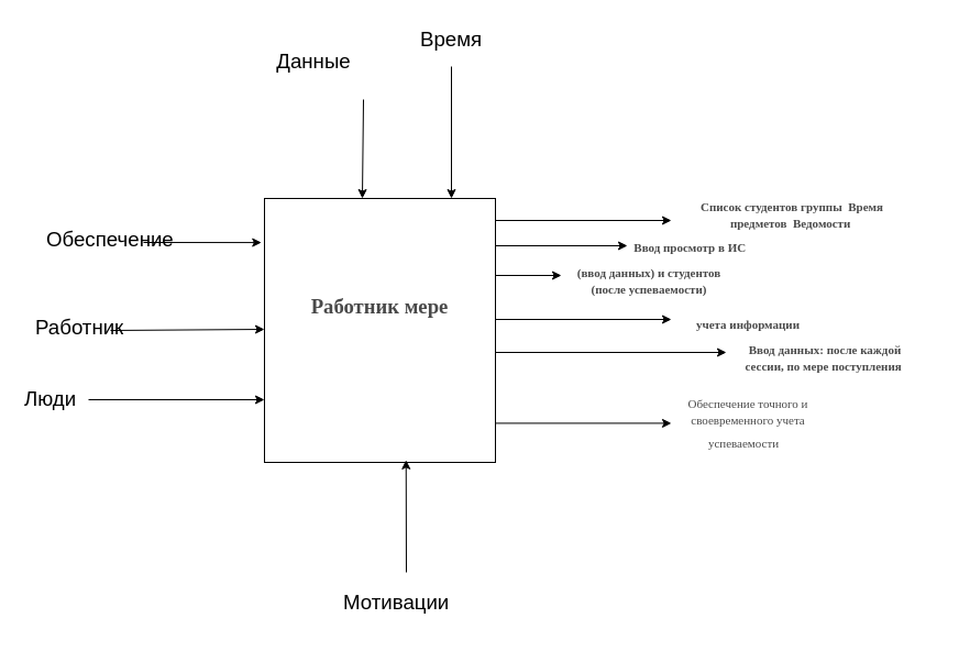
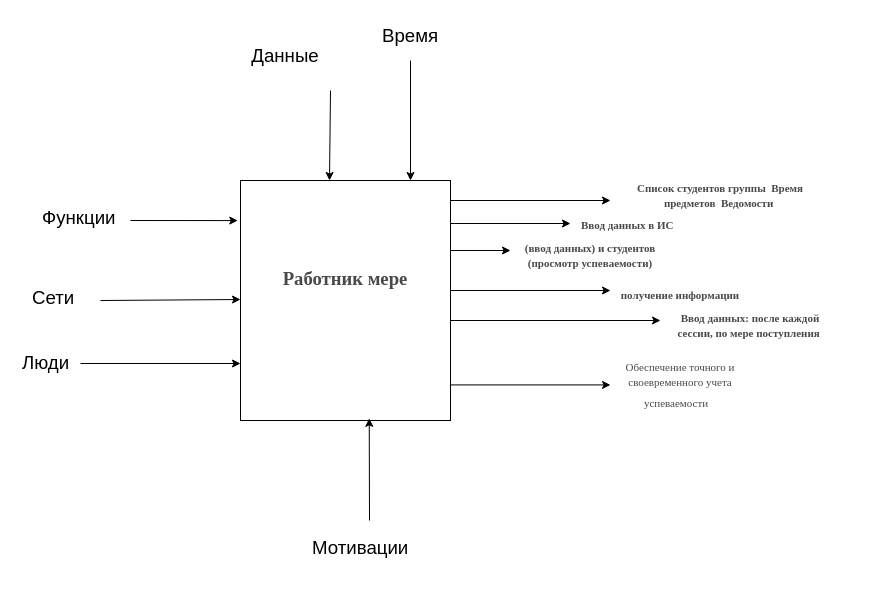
- <mxCell id="23" value="&lt;span style=&quot;font-size:14.0pt;line-height:115%;&#10;font-family:&amp;quot;Times New Roman&amp;quot;,&amp;quot;serif&amp;quot;;mso-fareast-font-family:Calibri;&#10;mso-fareast-theme-font:minor-latin;mso-ansi-language:RU;mso-fareast-language:&#10;EN-US;mso-bidi-language:AR-SA&quot;&gt;Обеспечение&lt;/span&gt;" style="text;whiteSpace=wrap;html=1;" vertex="1" parent="1"><mxGeometry x="40" y="200" width="110" height="40" as="geometry" /></mxCell>
+ <mxCell id="23" value="&lt;span style=&quot;font-size:14.0pt;line-height:115%;&#10;font-family:&amp;quot;Times New Roman&amp;quot;,&amp;quot;serif&amp;quot;;mso-fareast-font-family:Calibri;&#10;mso-fareast-theme-font:minor-latin;mso-ansi-language:RU;mso-fareast-language:&#10;EN-US;mso-bidi-language:AR-SA&quot;&gt;Функции&lt;/span&gt;" style="text;whiteSpace=wrap;html=1;" vertex="1" parent="1"><mxGeometry x="40" y="200" width="110" height="40" as="geometry" /></mxCell>
- <mxCell id="16" value="&lt;span style=&quot;line-height: 115%; color: rgb(73, 73, 73);&quot;&gt;&lt;font style=&quot;font-size: 11px;&quot;&gt;Ввод просмотр в ИС&amp;nbsp;&amp;nbsp;&lt;/font&gt;&lt;/span&gt;" style="text;html=1;whiteSpace=wrap;strokeColor=none;fillColor=none;align=center;verticalAlign=middle;rounded=0;fontFamily=Times New Roman;fontStyle=1" vertex="1" parent="1"><mxGeometry x="560" y="210" width="140" height="30" as="geometry" /></mxCell>
+ <mxCell id="16" value="&lt;span style=&quot;line-height: 115%; color: rgb(73, 73, 73);&quot;&gt;&lt;font style=&quot;font-size: 11px;&quot;&gt;Ввод данных в ИС&amp;nbsp;&amp;nbsp;&lt;/font&gt;&lt;/span&gt;" style="text;html=1;whiteSpace=wrap;strokeColor=none;fillColor=none;align=center;verticalAlign=middle;rounded=0;fontFamily=Times New Roman;fontStyle=1" vertex="1" parent="1"><mxGeometry x="560" y="210" width="140" height="30" as="geometry" /></mxCell>
- <mxCell id="17" value="&lt;span style=&quot;line-height: 115%; color: rgb(73, 73, 73);&quot;&gt;&lt;font style=&quot;font-size: 11px;&quot;&gt;(ввод данных) и студентов&lt;br&gt;(после успеваемости)&lt;/font&gt;&lt;/span&gt;" style="text;html=1;whiteSpace=wrap;strokeColor=none;fillColor=none;align=center;verticalAlign=middle;rounded=0;fontFamily=Times New Roman;fontStyle=1" vertex="1" parent="1"><mxGeometry x="460" y="240" width="260" height="30" as="geometry" /></mxCell>
+ <mxCell id="17" value="&lt;span style=&quot;line-height: 115%; color: rgb(73, 73, 73);&quot;&gt;&lt;font style=&quot;font-size: 11px;&quot;&gt;(ввод данных) и студентов&lt;br&gt;(просмотр успеваемости)&lt;/font&gt;&lt;/span&gt;" style="text;html=1;whiteSpace=wrap;strokeColor=none;fillColor=none;align=center;verticalAlign=middle;rounded=0;fontFamily=Times New Roman;fontStyle=1" vertex="1" parent="1"><mxGeometry x="460" y="240" width="260" height="30" as="geometry" /></mxCell>
- <mxCell id="24" value="&lt;span style=&quot;font-size:14.0pt;line-height:115%;&#10;font-family:&amp;quot;Times New Roman&amp;quot;,&amp;quot;serif&amp;quot;;mso-fareast-font-family:Calibri;&#10;mso-fareast-theme-font:minor-latin;mso-ansi-language:RU;mso-fareast-language:&#10;EN-US;mso-bidi-language:AR-SA&quot;&gt;Работник&lt;/span&gt;" style="text;whiteSpace=wrap;html=1;" vertex="1" parent="1"><mxGeometry x="30" y="280" width="80" height="40" as="geometry" /></mxCell>
+ <mxCell id="24" value="&lt;span style=&quot;font-size:14.0pt;line-height:115%;&#10;font-family:&amp;quot;Times New Roman&amp;quot;,&amp;quot;serif&amp;quot;;mso-fareast-font-family:Calibri;&#10;mso-fareast-theme-font:minor-latin;mso-ansi-language:RU;mso-fareast-language:&#10;EN-US;mso-bidi-language:AR-SA&quot;&gt;Сети&lt;/span&gt;" style="text;whiteSpace=wrap;html=1;" vertex="1" parent="1"><mxGeometry x="30" y="280" width="80" height="40" as="geometry" /></mxCell>
- <mxCell id="18" value="&lt;span style=&quot;line-height: 115%; color: rgb(73, 73, 73);&quot;&gt;&lt;font style=&quot;font-size: 11px;&quot;&gt;учета информации&lt;/font&gt;&lt;/span&gt;" style="text;html=1;whiteSpace=wrap;strokeColor=none;fillColor=none;align=center;verticalAlign=middle;rounded=0;fontFamily=Times New Roman;fontStyle=1" vertex="1" parent="1"><mxGeometry x="610" y="280" width="140" height="30" as="geometry" /></mxCell>
+ <mxCell id="18" value="&lt;span style=&quot;line-height: 115%; color: rgb(73, 73, 73);&quot;&gt;&lt;font style=&quot;font-size: 11px;&quot;&gt;получение информации&lt;/font&gt;&lt;/span&gt;" style="text;html=1;whiteSpace=wrap;strokeColor=none;fillColor=none;align=center;verticalAlign=middle;rounded=0;fontFamily=Times New Roman;fontStyle=1" vertex="1" parent="1"><mxGeometry x="610" y="280" width="140" height="30" as="geometry" /></mxCell>
